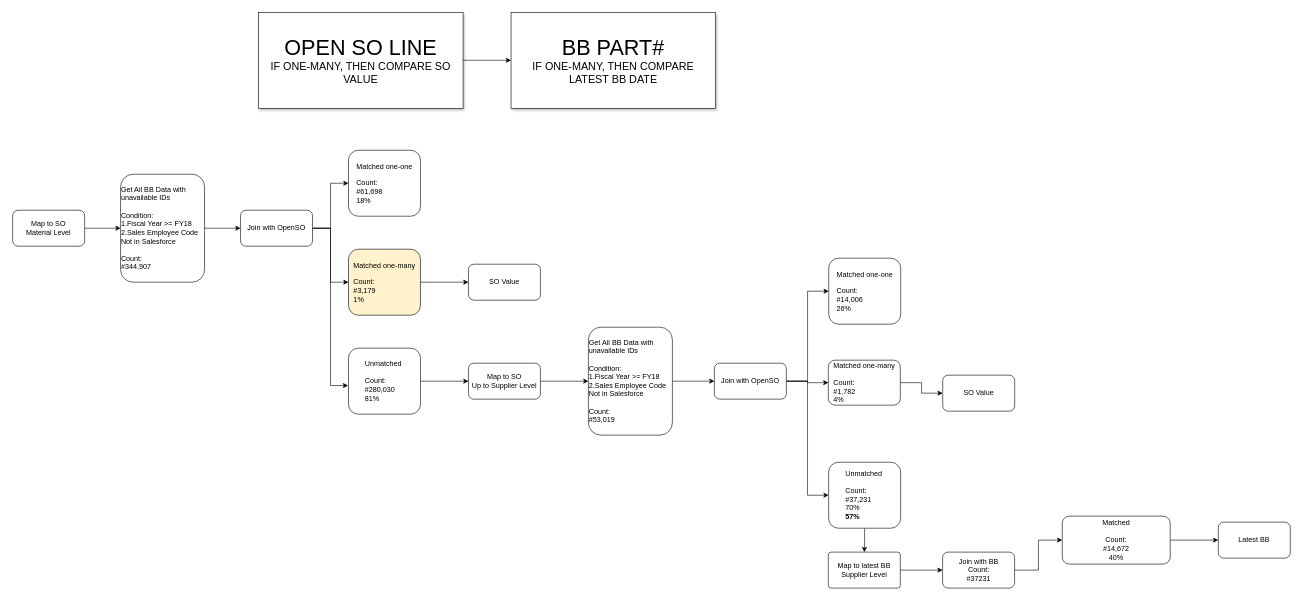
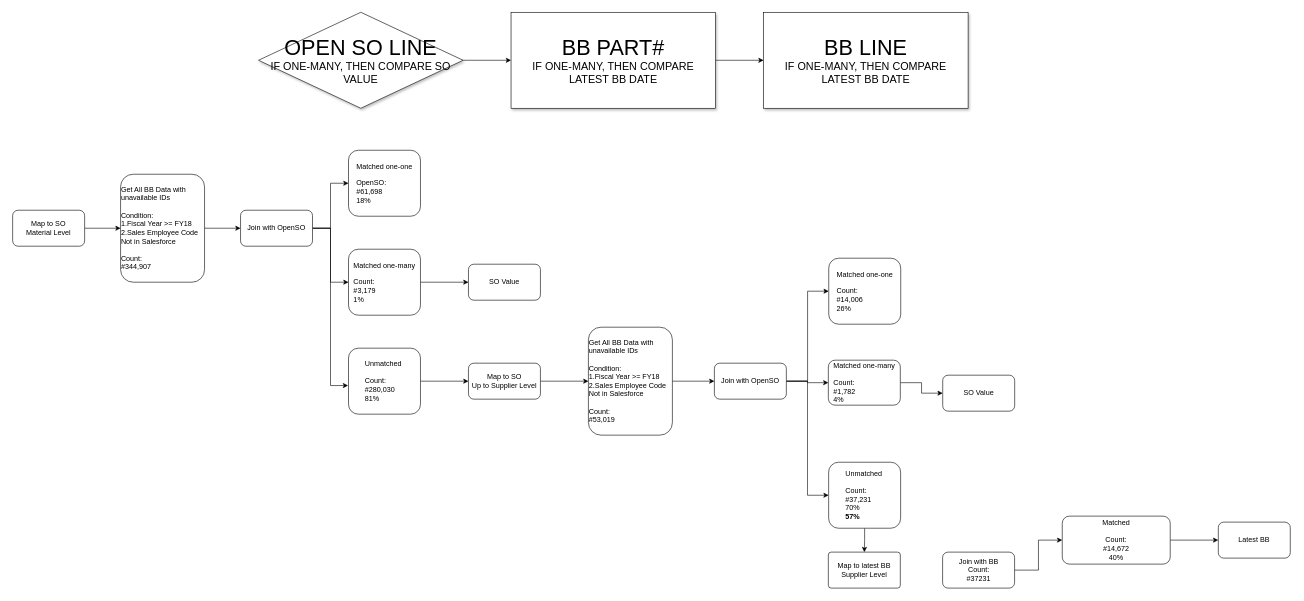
- <mxCell id="38" value="&lt;font&gt;&lt;span style=&quot;font-size: 36px&quot;&gt;OPEN SO LINE&lt;/span&gt;&lt;br&gt;&lt;font style=&quot;font-size: 18px&quot;&gt;IF ONE-MANY, THEN COMPARE SO VALUE&lt;/font&gt;&lt;br&gt;&lt;/font&gt;" style="rounded=0;whiteSpace=wrap;html=1;shadow=1;" vertex="1" parent="1"><mxGeometry x="430" y="20" width="341" height="160" as="geometry" /></mxCell>
+ <mxCell id="38" value="&lt;font&gt;&lt;span style=&quot;font-size: 36px&quot;&gt;OPEN SO LINE&lt;/span&gt;&lt;br&gt;&lt;font style=&quot;font-size: 18px&quot;&gt;IF ONE-MANY, THEN COMPARE SO VALUE&lt;/font&gt;&lt;br&gt;&lt;/font&gt;" style="rhombus;whiteSpace=wrap;html=1;shadow=1;" vertex="1" parent="1"><mxGeometry x="430" y="20" width="341" height="160" as="geometry" /></mxCell>
+ <mxCell id="39" value="" style="edgeStyle=orthogonalEdgeStyle;rounded=0;orthogonalLoop=1;jettySize=auto;html=1;" edge="1" parent="1" source="40" target="41"><mxGeometry relative="1" as="geometry" /></mxCell>
+ <mxCell id="41" value="&lt;font&gt;&lt;span style=&quot;font-size: 36px&quot;&gt;BB LINE&lt;/span&gt;&lt;br&gt;&lt;font style=&quot;font-size: 18px&quot;&gt;IF ONE-MANY, THEN COMPARE LATEST BB DATE&lt;/font&gt;&lt;br&gt;&lt;/font&gt;" style="rounded=0;whiteSpace=wrap;html=1;shadow=1;" vertex="1" parent="1"><mxGeometry x="1272" y="20" width="341" height="160" as="geometry" /></mxCell>
- <mxCell id="4" value="&lt;div style=&quot;text-align: left&quot;&gt;&lt;span&gt;Matched one-one&lt;/span&gt;&lt;/div&gt;&lt;div style=&quot;text-align: left&quot;&gt;&lt;br&gt;&lt;/div&gt;&lt;div style=&quot;text-align: left&quot;&gt;&lt;span&gt;Count:&lt;/span&gt;&lt;/div&gt;&lt;div style=&quot;text-align: left&quot;&gt;&lt;span&gt;#61,698&lt;/span&gt;&lt;/div&gt;&lt;div style=&quot;text-align: left&quot;&gt;&lt;span&gt;18%&lt;/span&gt;&lt;/div&gt;" style="rounded=1;whiteSpace=wrap;html=1;" parent="1" vertex="1"><mxGeometry x="580" y="250" width="120" height="110" as="geometry" /></mxCell>
+ <mxCell id="4" value="&lt;div style=&quot;text-align: left&quot;&gt;&lt;span&gt;Matched one-one&lt;/span&gt;&lt;/div&gt;&lt;div style=&quot;text-align: left&quot;&gt;&lt;br&gt;&lt;/div&gt;&lt;div style=&quot;text-align: left&quot;&gt;&lt;span&gt;OpenSO:&lt;/span&gt;&lt;/div&gt;&lt;div style=&quot;text-align: left&quot;&gt;&lt;span&gt;#61,698&lt;/span&gt;&lt;/div&gt;&lt;div style=&quot;text-align: left&quot;&gt;&lt;span&gt;18%&lt;/span&gt;&lt;/div&gt;" style="rounded=1;whiteSpace=wrap;html=1;" parent="1" vertex="1"><mxGeometry x="580" y="250" width="120" height="110" as="geometry" /></mxCell>
- <mxCell id="10" value="&lt;div style=&quot;text-align: left&quot;&gt;&lt;span&gt;Matched one-many&lt;/span&gt;&lt;/div&gt;&lt;div style=&quot;text-align: left&quot;&gt;&lt;br&gt;&lt;/div&gt;&lt;div style=&quot;text-align: left&quot;&gt;&lt;span&gt;Count:&lt;/span&gt;&lt;/div&gt;&lt;div style=&quot;text-align: left&quot;&gt;&lt;span&gt;#3,179&lt;/span&gt;&lt;/div&gt;&lt;div style=&quot;text-align: left&quot;&gt;&lt;span&gt;1%&lt;/span&gt;&lt;/div&gt;" style="rounded=1;whiteSpace=wrap;html=1;fillColor=#fff2cc;" parent="1" vertex="1"><mxGeometry x="580" y="415" width="120" height="110" as="geometry" /></mxCell>
+ <mxCell id="10" value="&lt;div style=&quot;text-align: left&quot;&gt;&lt;span&gt;Matched one-many&lt;/span&gt;&lt;/div&gt;&lt;div style=&quot;text-align: left&quot;&gt;&lt;br&gt;&lt;/div&gt;&lt;div style=&quot;text-align: left&quot;&gt;&lt;span&gt;Count:&lt;/span&gt;&lt;/div&gt;&lt;div style=&quot;text-align: left&quot;&gt;&lt;span&gt;#3,179&lt;/span&gt;&lt;/div&gt;&lt;div style=&quot;text-align: left&quot;&gt;&lt;span&gt;1%&lt;/span&gt;&lt;/div&gt;" style="rounded=1;whiteSpace=wrap;html=1;" parent="1" vertex="1"><mxGeometry x="580" y="415" width="120" height="110" as="geometry" /></mxCell>
- <mxCell id="30" value="" style="edgeStyle=orthogonalEdgeStyle;rounded=0;orthogonalLoop=1;jettySize=auto;html=1;" parent="1" source="31" target="33" edge="1"><mxGeometry relative="1" as="geometry" /></mxCell>
